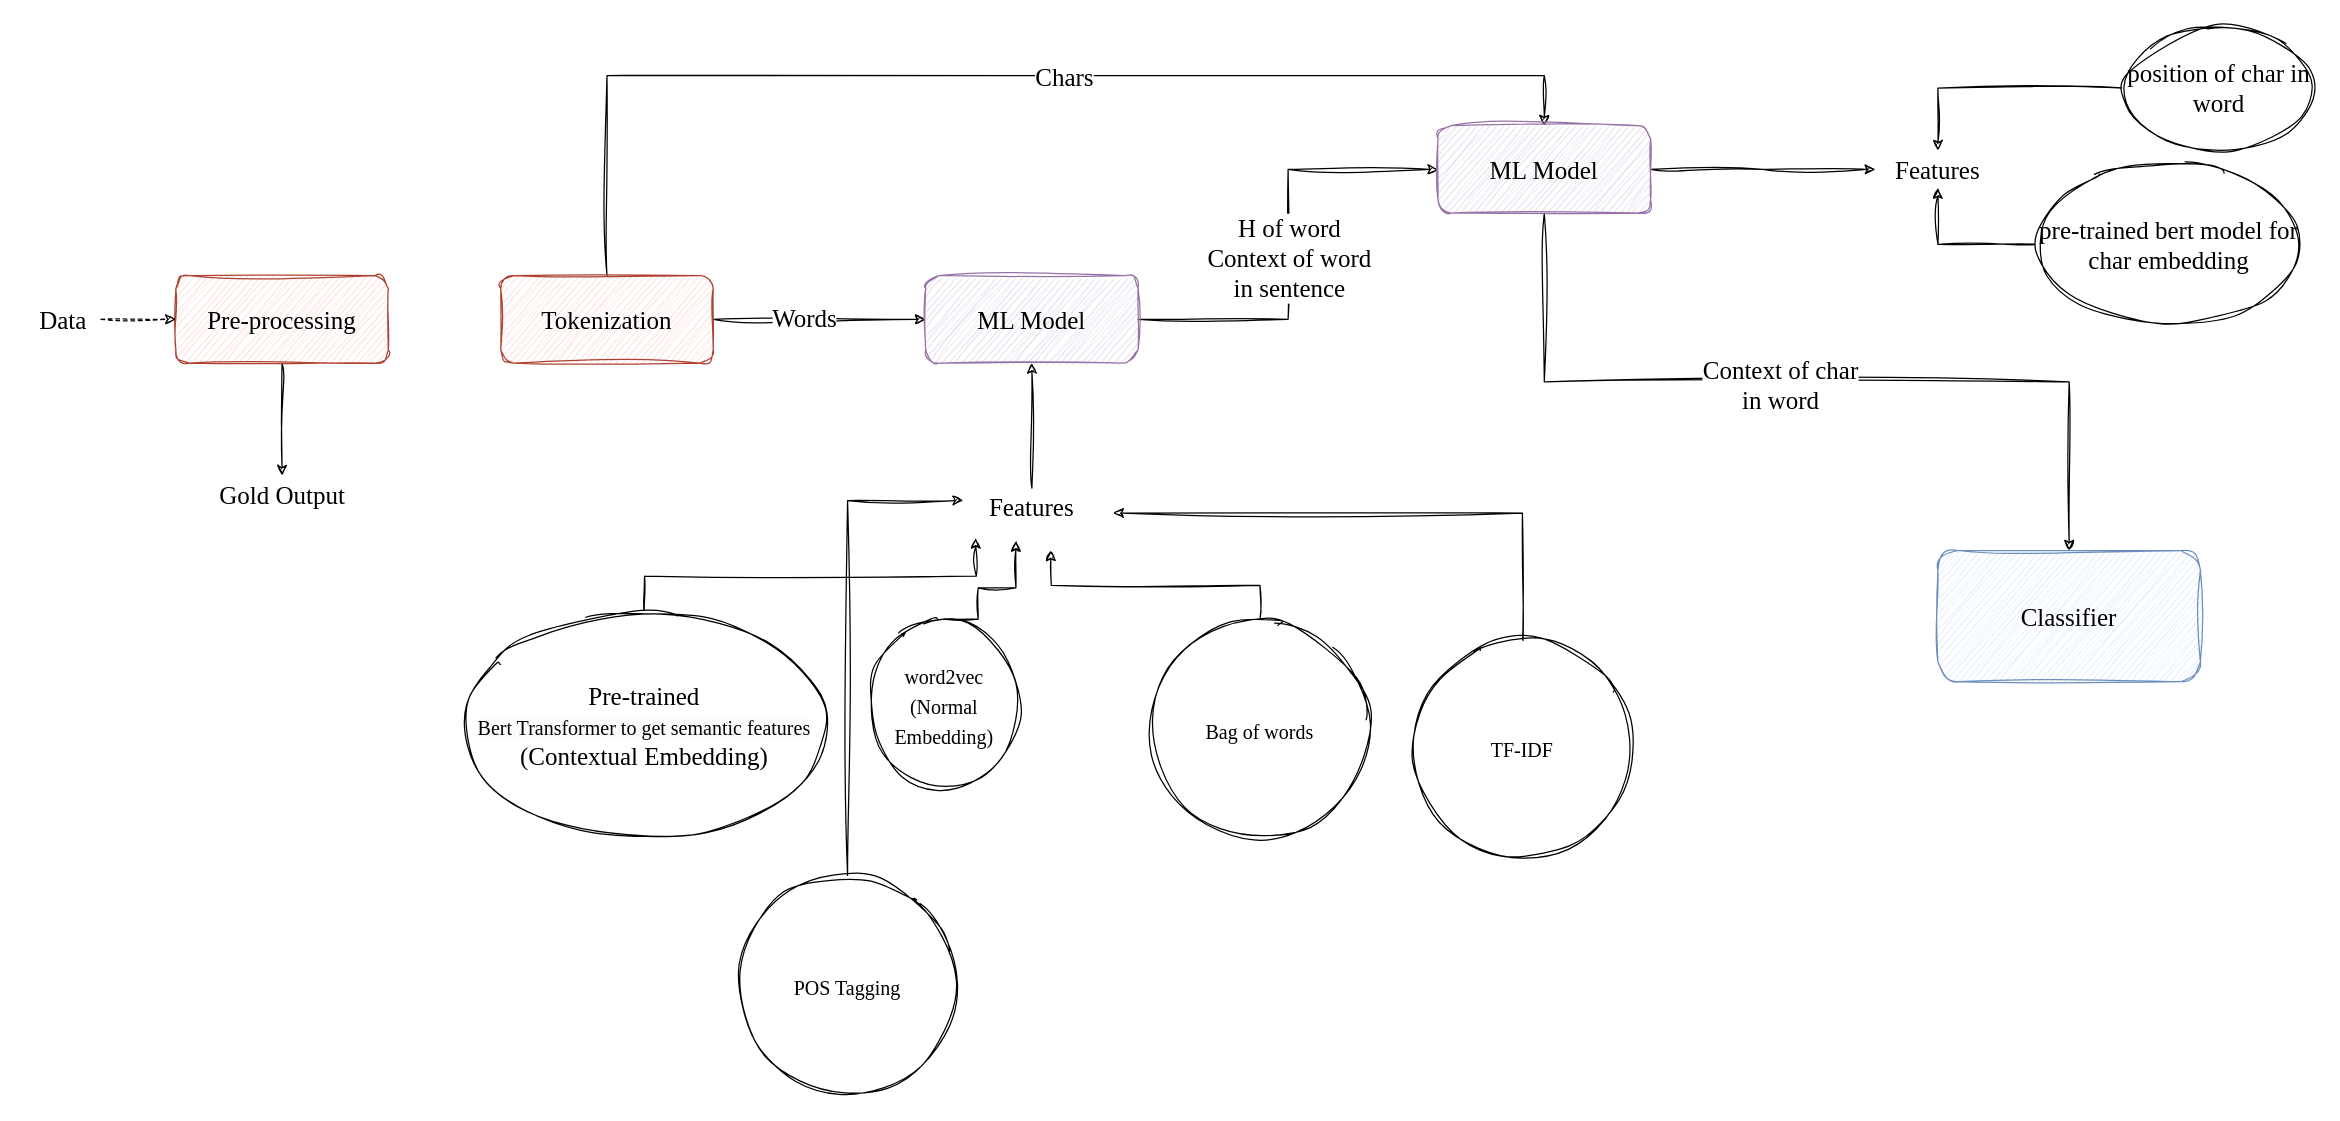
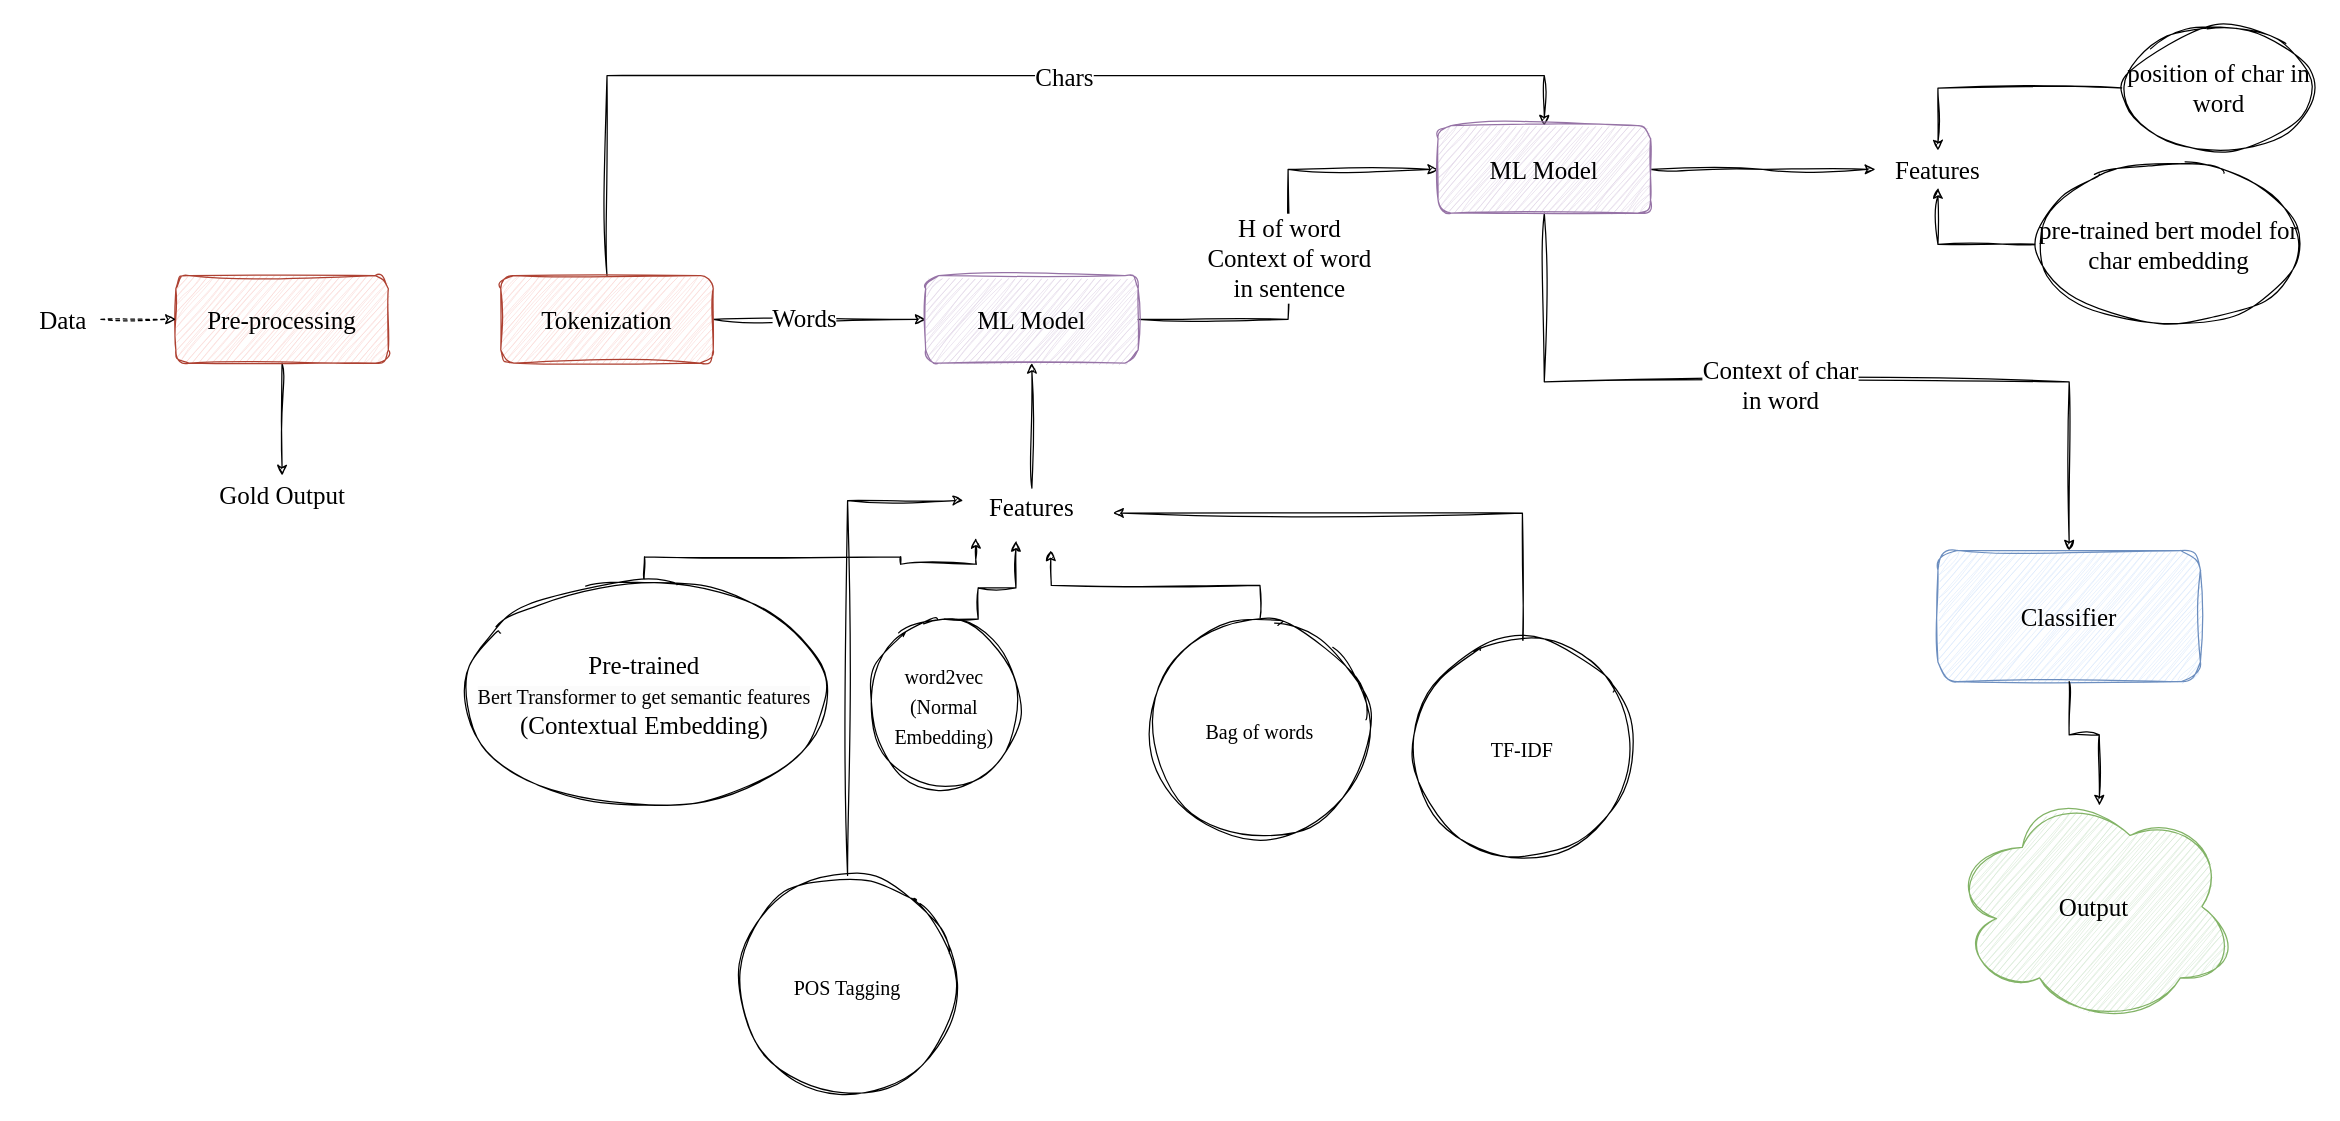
- <mxCell id="27" value="Pre-trained&lt;br&gt;&lt;span style=&quot;color: rgb(0, 0, 0); font-family: &amp;quot;Architects Daughter&amp;quot;; font-size: 16px; font-style: normal; font-variant-ligatures: normal; font-variant-caps: normal; font-weight: 400; letter-spacing: normal; orphans: 2; text-align: center; text-indent: 0px; text-transform: none; widows: 2; word-spacing: 0px; -webkit-text-stroke-width: 0px; background-color: rgb(251, 251, 251); text-decoration-thickness: initial; text-decoration-style: initial; text-decoration-color: initial; float: none; display: inline !important;&quot;&gt;Bert Transformer to get semantic features&lt;br&gt;&lt;/span&gt;(Contextual Embedding)" style="ellipse;whiteSpace=wrap;html=1;sketch=1;hachureGap=4;jiggle=2;curveFitting=1;strokeColor=default;align=center;verticalAlign=middle;fontFamily=Architects Daughter;fontSource=https%3A%2F%2Ffonts.googleapis.com%2Fcss%3Ffamily%3DArchitects%2BDaughter;fontSize=20;fontColor=default;fillColor=default;" vertex="1" parent="1"><mxGeometry x="370" y="490" width="290" height="180" as="geometry" /></mxCell>
+ <mxCell id="27" value="Pre-trained&lt;br&gt;&lt;span style=&quot;color: rgb(0, 0, 0); font-family: &amp;quot;Architects Daughter&amp;quot;; font-size: 16px; font-style: normal; font-variant-ligatures: normal; font-variant-caps: normal; font-weight: 400; letter-spacing: normal; orphans: 2; text-align: center; text-indent: 0px; text-transform: none; widows: 2; word-spacing: 0px; -webkit-text-stroke-width: 0px; background-color: rgb(251, 251, 251); text-decoration-thickness: initial; text-decoration-style: initial; text-decoration-color: initial; float: none; display: inline !important;&quot;&gt;Bert Transformer to get semantic features&lt;br&gt;&lt;/span&gt;(Contextual Embedding)" style="ellipse;whiteSpace=wrap;html=1;sketch=1;hachureGap=4;jiggle=2;curveFitting=1;strokeColor=default;align=center;verticalAlign=middle;fontFamily=Architects Daughter;fontSource=https%3A%2F%2Ffonts.googleapis.com%2Fcss%3Ffamily%3DArchitects%2BDaughter;fontSize=20;fontColor=default;fillColor=default;" vertex="1" parent="1"><mxGeometry x="370" y="465" width="290" height="180" as="geometry" /></mxCell>
+ <mxCell id="38" style="edgeStyle=orthogonalEdgeStyle;rounded=0;sketch=1;hachureGap=4;jiggle=2;curveFitting=1;orthogonalLoop=1;jettySize=auto;html=1;exitX=0.5;exitY=1;exitDx=0;exitDy=0;entryX=0.518;entryY=0.074;entryDx=0;entryDy=0;entryPerimeter=0;fontFamily=Architects Daughter;fontSource=https%3A%2F%2Ffonts.googleapis.com%2Fcss%3Ffamily%3DArchitects%2BDaughter;fontSize=20;fontColor=default;" edge="1" parent="1" source="22" target="37"><mxGeometry relative="1" as="geometry" /></mxCell>
+ <mxCell id="37" value="Output" style="ellipse;shape=cloud;whiteSpace=wrap;html=1;sketch=1;hachureGap=4;jiggle=2;curveFitting=1;strokeColor=#82b366;align=center;verticalAlign=middle;fontFamily=Architects Daughter;fontSource=https%3A%2F%2Ffonts.googleapis.com%2Fcss%3Ffamily%3DArchitects%2BDaughter;fontSize=20;fillColor=#d5e8d4;" vertex="1" parent="1"><mxGeometry x="1560" y="630" width="230" height="190" as="geometry" /></mxCell>
